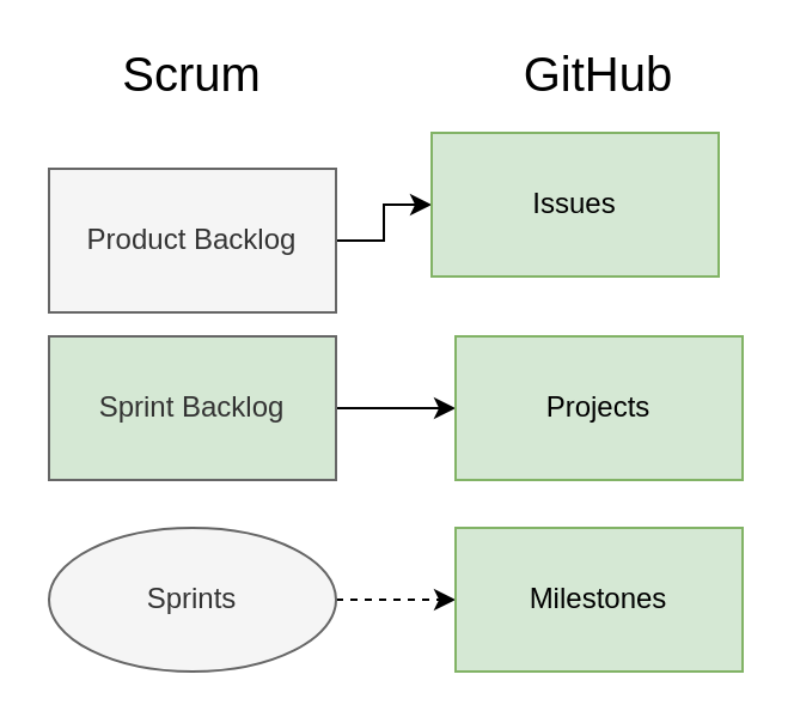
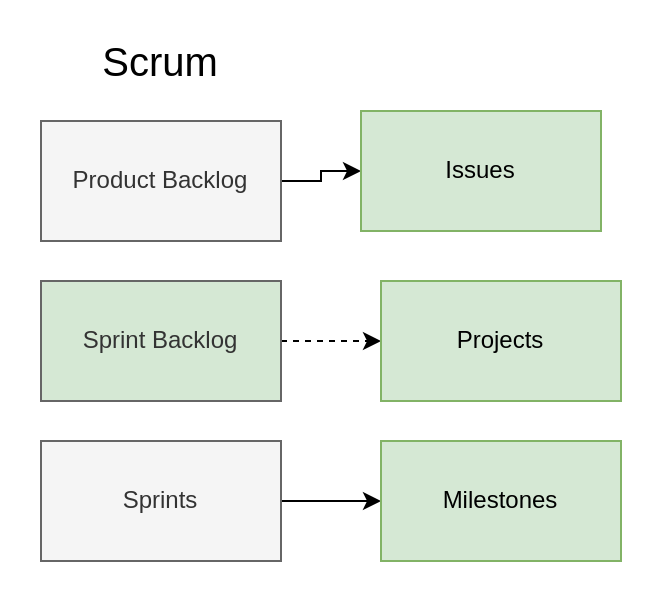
- <mxCell id="3" value="&lt;font style=&quot;font-size: 20px&quot;&gt;GitHub&lt;/font&gt;" style="text;html=1;strokeColor=none;fillColor=none;align=center;verticalAlign=middle;whiteSpace=wrap;rounded=0;" vertex="1" parent="1"><mxGeometry x="230" y="20" width="40" height="20" as="geometry" /></mxCell>
- <mxCell id="5" value="Product Backlog" style="rounded=0;whiteSpace=wrap;html=1;fillColor=#f5f5f5;strokeColor=#666666;fontColor=#333333;" vertex="1" parent="1"><mxGeometry x="20" y="70" width="120" height="60" as="geometry" /></mxCell>
+ <mxCell id="5" value="Product Backlog" style="rounded=0;whiteSpace=wrap;html=1;fillColor=#f5f5f5;strokeColor=#666666;fontColor=#333333;" vertex="1" parent="1"><mxGeometry x="20" y="60" width="120" height="60" as="geometry" /></mxCell>
- <mxCell id="6" style="edgeStyle=orthogonalEdgeStyle;rounded=0;orthogonalLoop=1;jettySize=auto;html=1;exitX=1;exitY=0.5;exitDx=0;exitDy=0;entryX=0;entryY=0.5;entryDx=0;entryDy=0;" edge="1" parent="1" source="7" target="12"><mxGeometry relative="1" as="geometry" /></mxCell>
+ <mxCell id="6" style="edgeStyle=orthogonalEdgeStyle;rounded=0;orthogonalLoop=1;jettySize=auto;html=1;exitX=1;exitY=0.5;exitDx=0;exitDy=0;entryX=0;entryY=0.5;entryDx=0;entryDy=0;dashed=1;" edge="1" parent="1" source="7" target="12"><mxGeometry relative="1" as="geometry" /></mxCell>
- <mxCell id="9" value="Sprints" style="ellipse;whiteSpace=wrap;html=1;fillColor=#f5f5f5;strokeColor=#666666;fontColor=#333333;" vertex="1" parent="1"><mxGeometry x="20" y="220" width="120" height="60" as="geometry" /></mxCell>
+ <mxCell id="9" value="Sprints" style="rounded=0;whiteSpace=wrap;html=1;fillColor=#f5f5f5;strokeColor=#666666;fontColor=#333333;" vertex="1" parent="1"><mxGeometry x="20" y="220" width="120" height="60" as="geometry" /></mxCell>
- <mxCell id="8" style="edgeStyle=orthogonalEdgeStyle;rounded=0;orthogonalLoop=1;jettySize=auto;html=1;exitX=1;exitY=0.5;exitDx=0;exitDy=0;entryX=0;entryY=0.5;entryDx=0;entryDy=0;dashed=1;" edge="1" parent="1" source="9" target="11"><mxGeometry relative="1" as="geometry" /></mxCell>
+ <mxCell id="8" style="edgeStyle=orthogonalEdgeStyle;rounded=0;orthogonalLoop=1;jettySize=auto;html=1;exitX=1;exitY=0.5;exitDx=0;exitDy=0;entryX=0;entryY=0.5;entryDx=0;entryDy=0;" edge="1" parent="1" source="9" target="11"><mxGeometry relative="1" as="geometry" /></mxCell>
